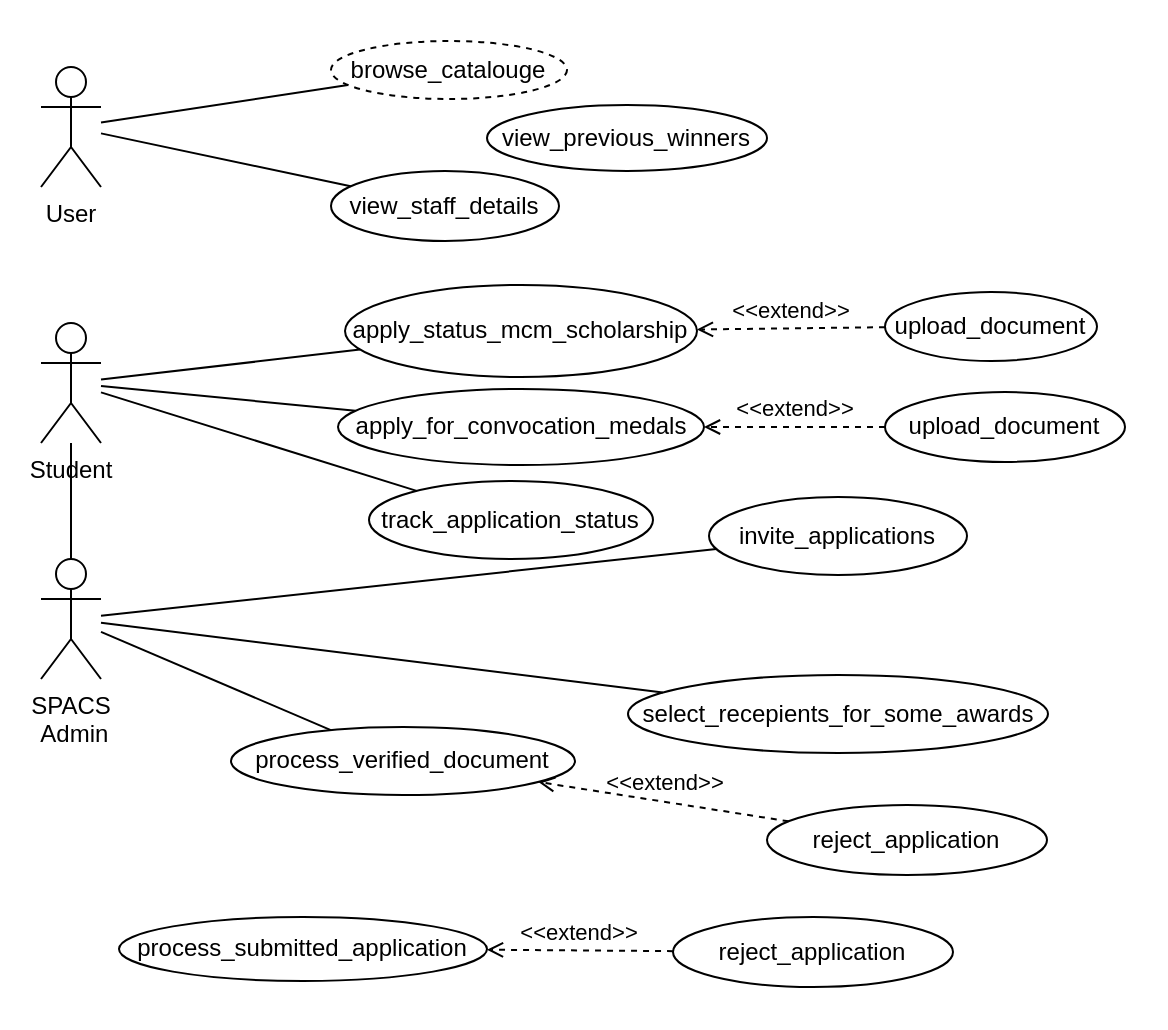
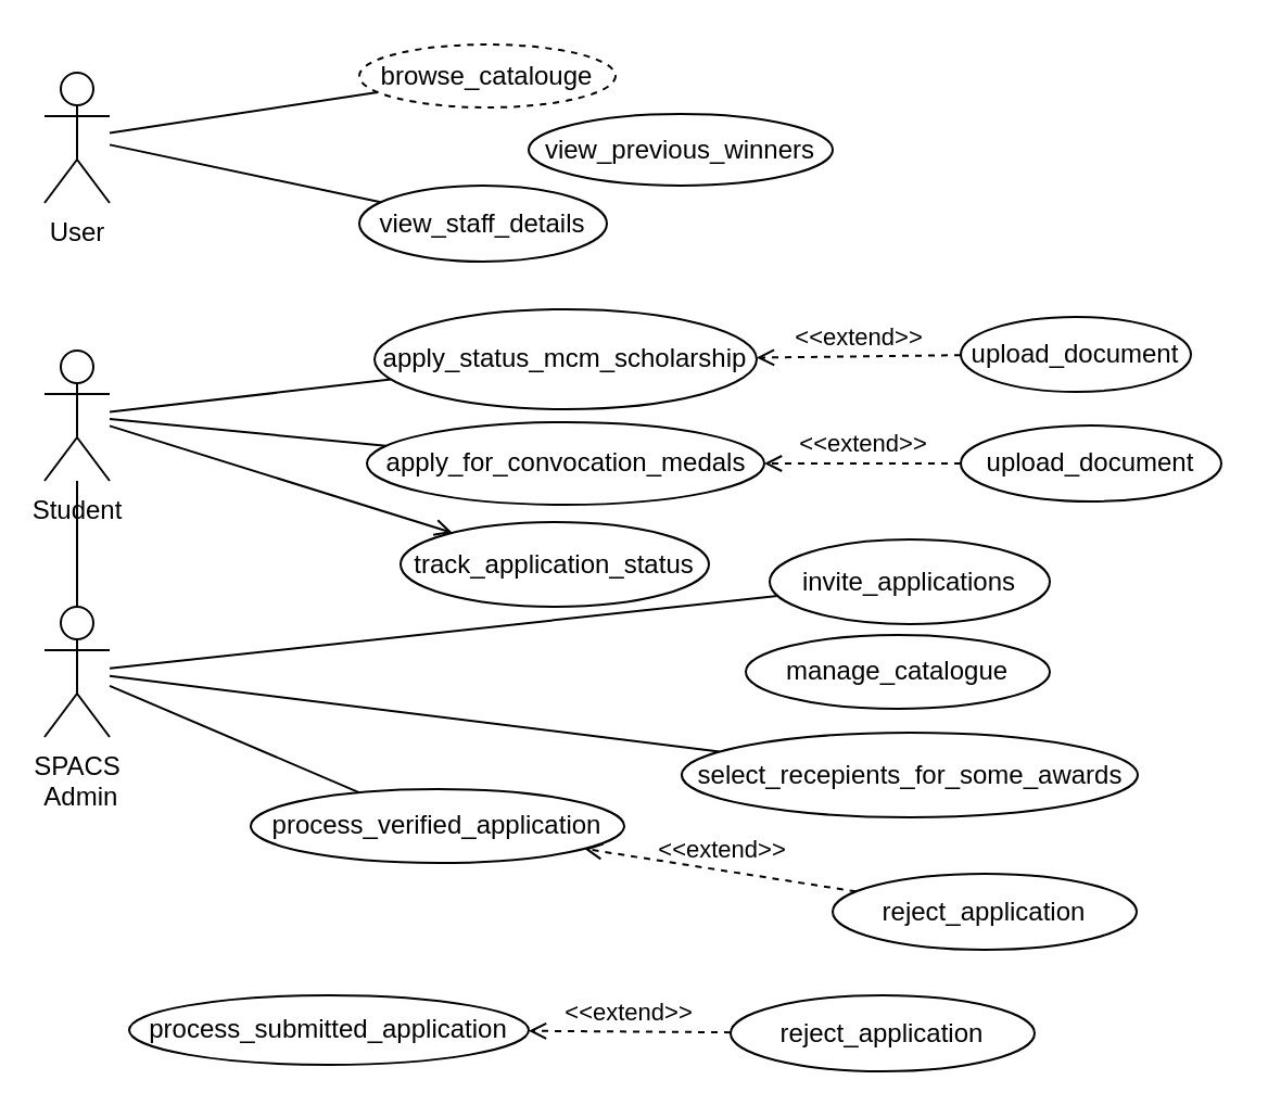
- <mxCell id="23" value="" style="endArrow=none;html=1;rounded=0;" parent="1" source="3" target="12" edge="1"><mxGeometry width="50" height="50" relative="1" as="geometry"><mxPoint x="-34" y="239" as="sourcePoint" /><mxPoint x="16" y="189" as="targetPoint" /></mxGeometry></mxCell>
+ <mxCell id="23" value="" style="endArrow=open;html=1;rounded=0;" parent="1" source="3" target="12" edge="1"><mxGeometry width="50" height="50" relative="1" as="geometry"><mxPoint x="-34" y="239" as="sourcePoint" /><mxPoint x="16" y="189" as="targetPoint" /></mxGeometry></mxCell>
+ <mxCell id="14" value="manage_catalogue" style="ellipse;whiteSpace=wrap;html=1;" parent="1" vertex="1"><mxGeometry x="343" y="292" width="140" height="34" as="geometry" /></mxCell>
- <mxCell id="16" value="process_verified_document" style="ellipse;whiteSpace=wrap;html=1;" parent="1" vertex="1"><mxGeometry x="115" y="363" width="172" height="34" as="geometry" /></mxCell>
+ <mxCell id="16" value="process_verified_application" style="ellipse;whiteSpace=wrap;html=1;" parent="1" vertex="1"><mxGeometry x="115" y="363" width="172" height="34" as="geometry" /></mxCell>
